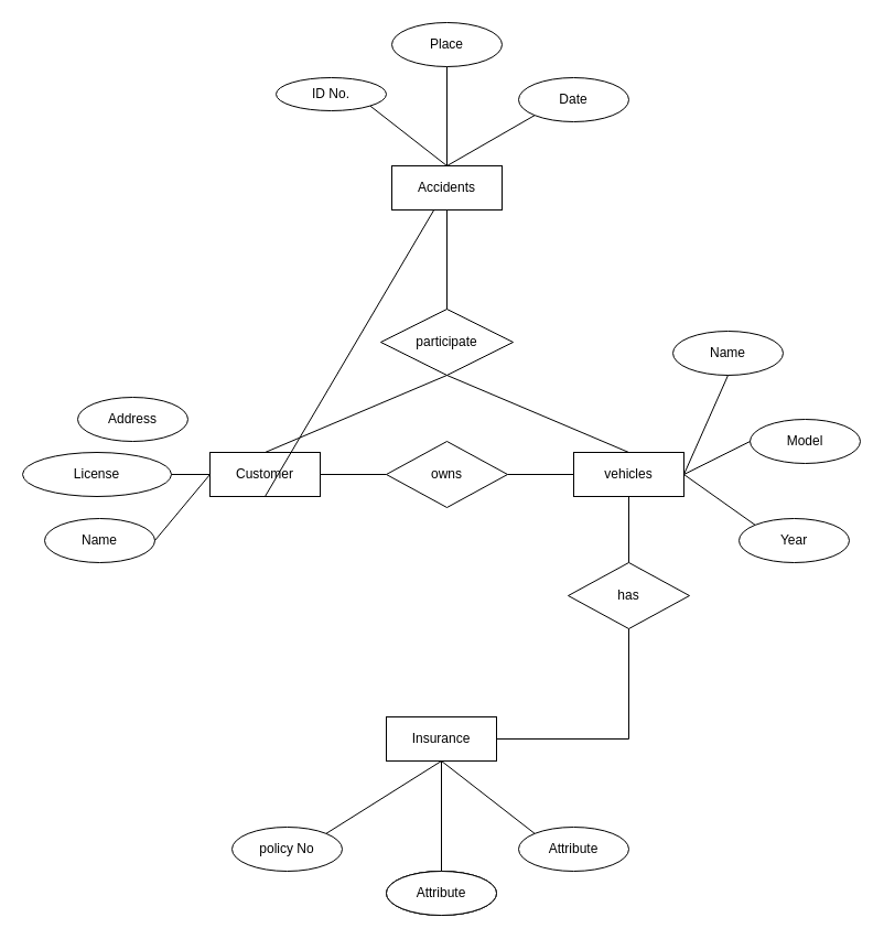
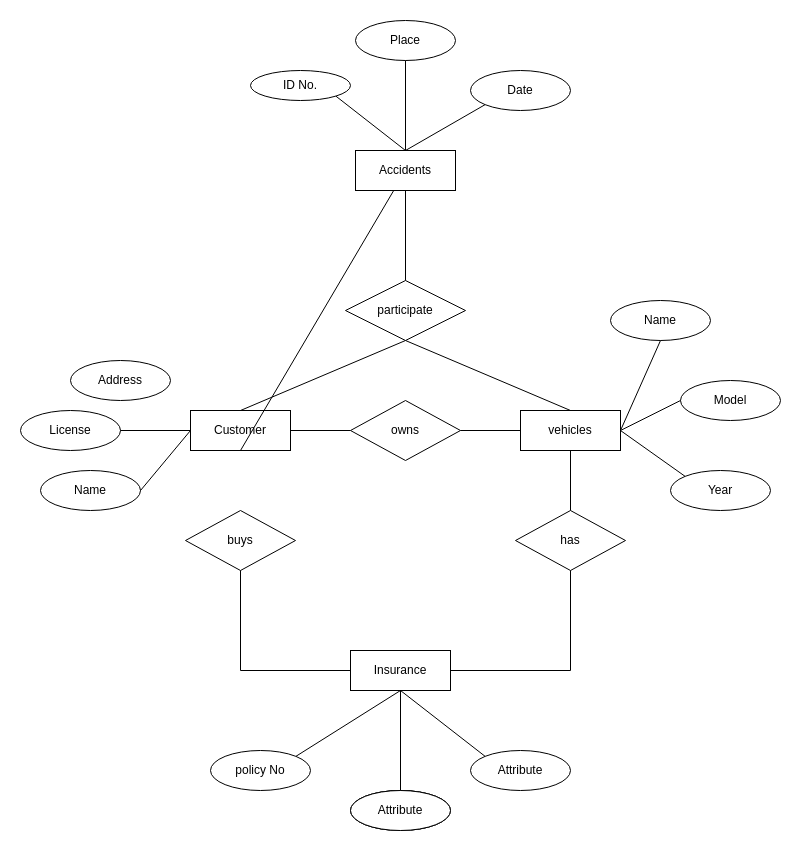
- <mxCell id="28" value="License" style="ellipse;whiteSpace=wrap;html=1;align=center;" vertex="1" parent="1"><mxGeometry x="20" y="410" width="135" height="40" as="geometry" /></mxCell>
+ <mxCell id="28" value="License" style="ellipse;whiteSpace=wrap;html=1;align=center;" vertex="1" parent="1"><mxGeometry x="20" y="410" width="100" height="40" as="geometry" /></mxCell>
+ <mxCell id="7" value="buys" style="shape=rhombus;perimeter=rhombusPerimeter;whiteSpace=wrap;html=1;align=center;" vertex="1" parent="1"><mxGeometry x="185" y="510" width="110" height="60" as="geometry" /></mxCell>
+ <mxCell id="17" value="" style="endArrow=none;html=1;rounded=0;exitX=0.5;exitY=1;exitDx=0;exitDy=0;entryX=0;entryY=0.5;entryDx=0;entryDy=0;" edge="1" parent="1" source="7" target="2"><mxGeometry relative="1" as="geometry"><mxPoint x="320" y="500" as="sourcePoint" /><mxPoint x="480" y="500" as="targetPoint" /><Array as="points"><mxPoint x="240" y="670" /></Array></mxGeometry></mxCell>
